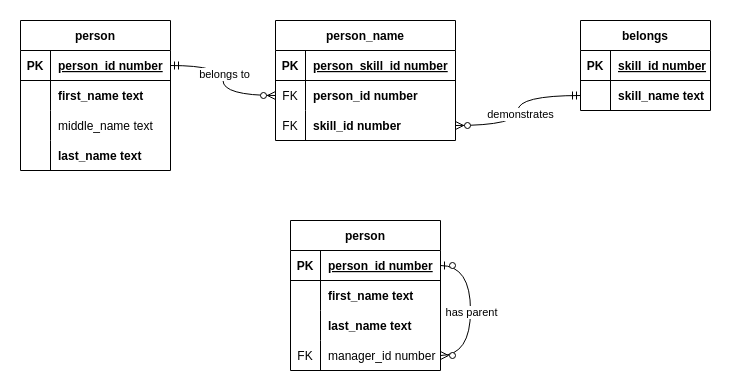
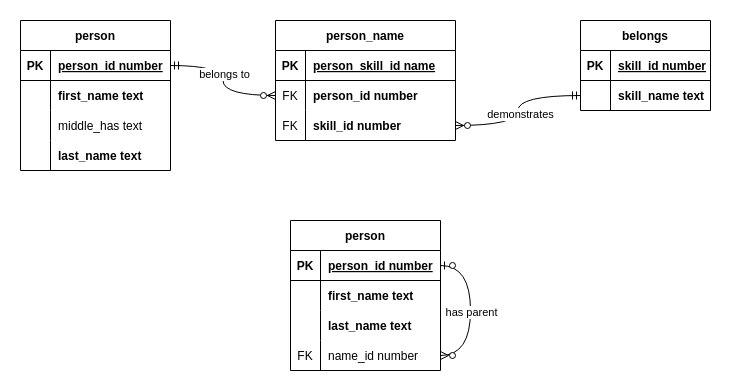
- <mxCell id="18" value="person_skill_id number" style="shape=partialRectangle;connectable=0;fillColor=none;top=0;left=0;bottom=0;right=0;align=left;spacingLeft=6;fontStyle=5;overflow=hidden;" vertex="1" parent="16"><mxGeometry x="30" width="150" height="30" as="geometry"><mxRectangle width="150" height="30" as="alternateBounds" /></mxGeometry></mxCell>
+ <mxCell id="18" value="person_skill_id name" style="shape=partialRectangle;connectable=0;fillColor=none;top=0;left=0;bottom=0;right=0;align=left;spacingLeft=6;fontStyle=5;overflow=hidden;" vertex="1" parent="16"><mxGeometry x="30" width="150" height="30" as="geometry"><mxRectangle width="150" height="30" as="alternateBounds" /></mxGeometry></mxCell>
- <mxCell id="11" value="middle_name text" style="shape=partialRectangle;connectable=0;fillColor=none;top=0;left=0;bottom=0;right=0;align=left;spacingLeft=6;overflow=hidden;" vertex="1" parent="9"><mxGeometry x="30" width="120" height="30" as="geometry"><mxRectangle width="120" height="30" as="alternateBounds" /></mxGeometry></mxCell>
+ <mxCell id="11" value="middle_has text" style="shape=partialRectangle;connectable=0;fillColor=none;top=0;left=0;bottom=0;right=0;align=left;spacingLeft=6;overflow=hidden;" vertex="1" parent="9"><mxGeometry x="30" width="120" height="30" as="geometry"><mxRectangle width="120" height="30" as="alternateBounds" /></mxGeometry></mxCell>
- <mxCell id="48" value="manager_id number" style="shape=partialRectangle;connectable=0;fillColor=none;top=0;left=0;bottom=0;right=0;align=left;spacingLeft=6;overflow=hidden;" vertex="1" parent="46"><mxGeometry x="30" width="120" height="30" as="geometry"><mxRectangle width="120" height="30" as="alternateBounds" /></mxGeometry></mxCell>
+ <mxCell id="48" value="name_id number" style="shape=partialRectangle;connectable=0;fillColor=none;top=0;left=0;bottom=0;right=0;align=left;spacingLeft=6;overflow=hidden;" vertex="1" parent="46"><mxGeometry x="30" width="120" height="30" as="geometry"><mxRectangle width="120" height="30" as="alternateBounds" /></mxGeometry></mxCell>
